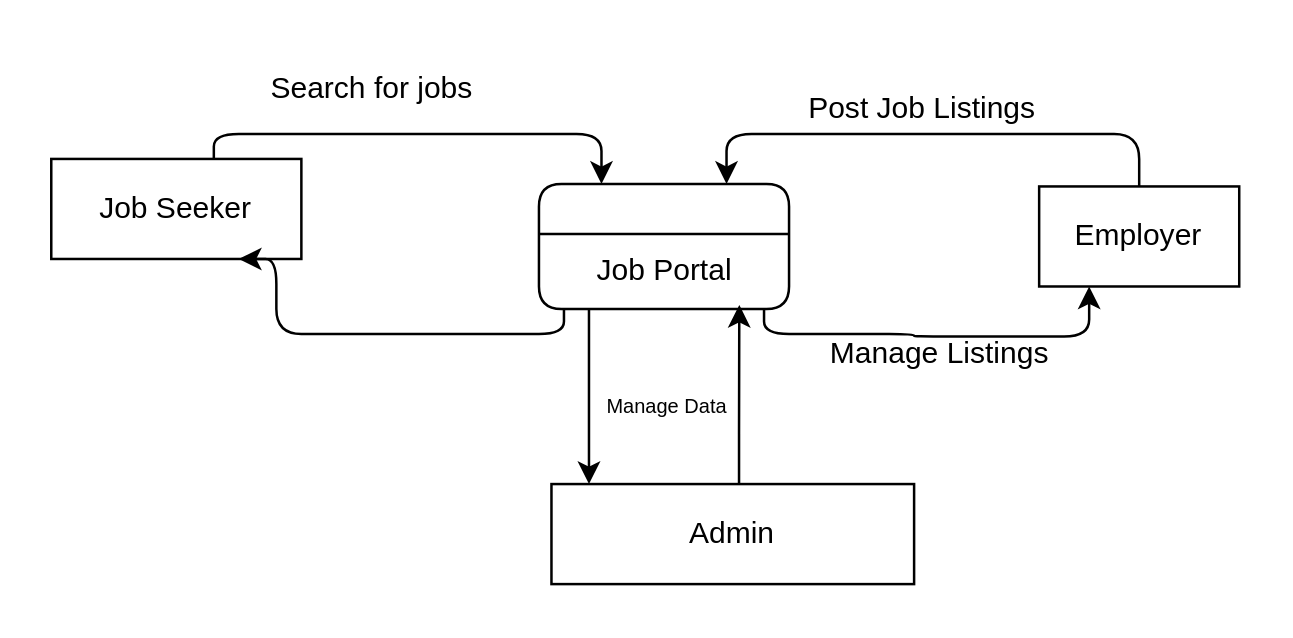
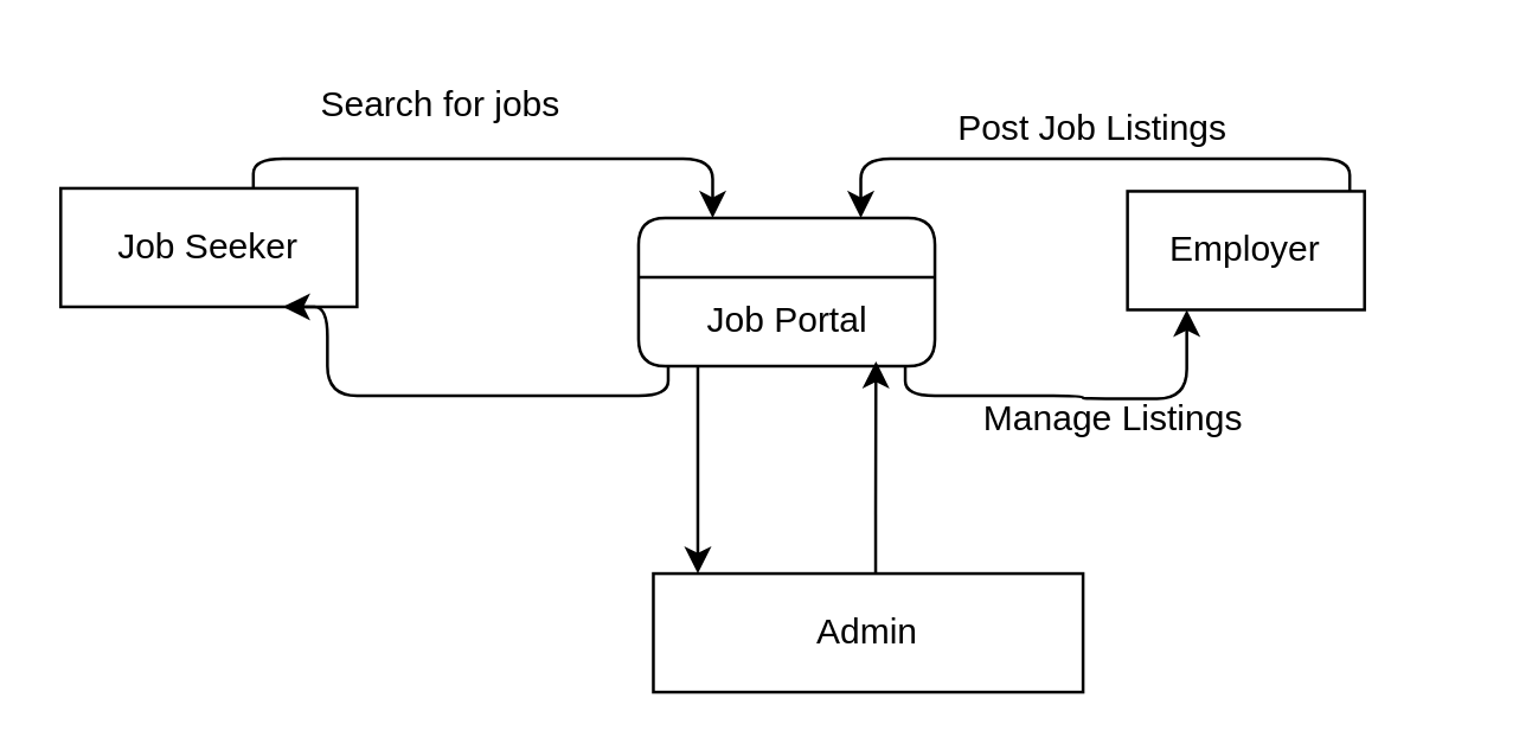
- <mxCell id="6" value="Employer" style="rounded=0;whiteSpace=wrap;html=1;" vertex="1" parent="1"><mxGeometry x="415" y="74" width="80" height="40" as="geometry" /></mxCell>
+ <mxCell id="6" value="Employer" style="rounded=0;whiteSpace=wrap;html=1;" vertex="1" parent="1"><mxGeometry x="380" y="64" width="80" height="40" as="geometry" /></mxCell>
- <mxCell id="12" value="Manage Data" style="text;html=1;align=center;verticalAlign=middle;resizable=0;points=[];autosize=1;strokeColor=none;fillColor=none;fontSize=8;" vertex="1" parent="1"><mxGeometry x="231" y="152" width="70" height="20" as="geometry" /></mxCell>
